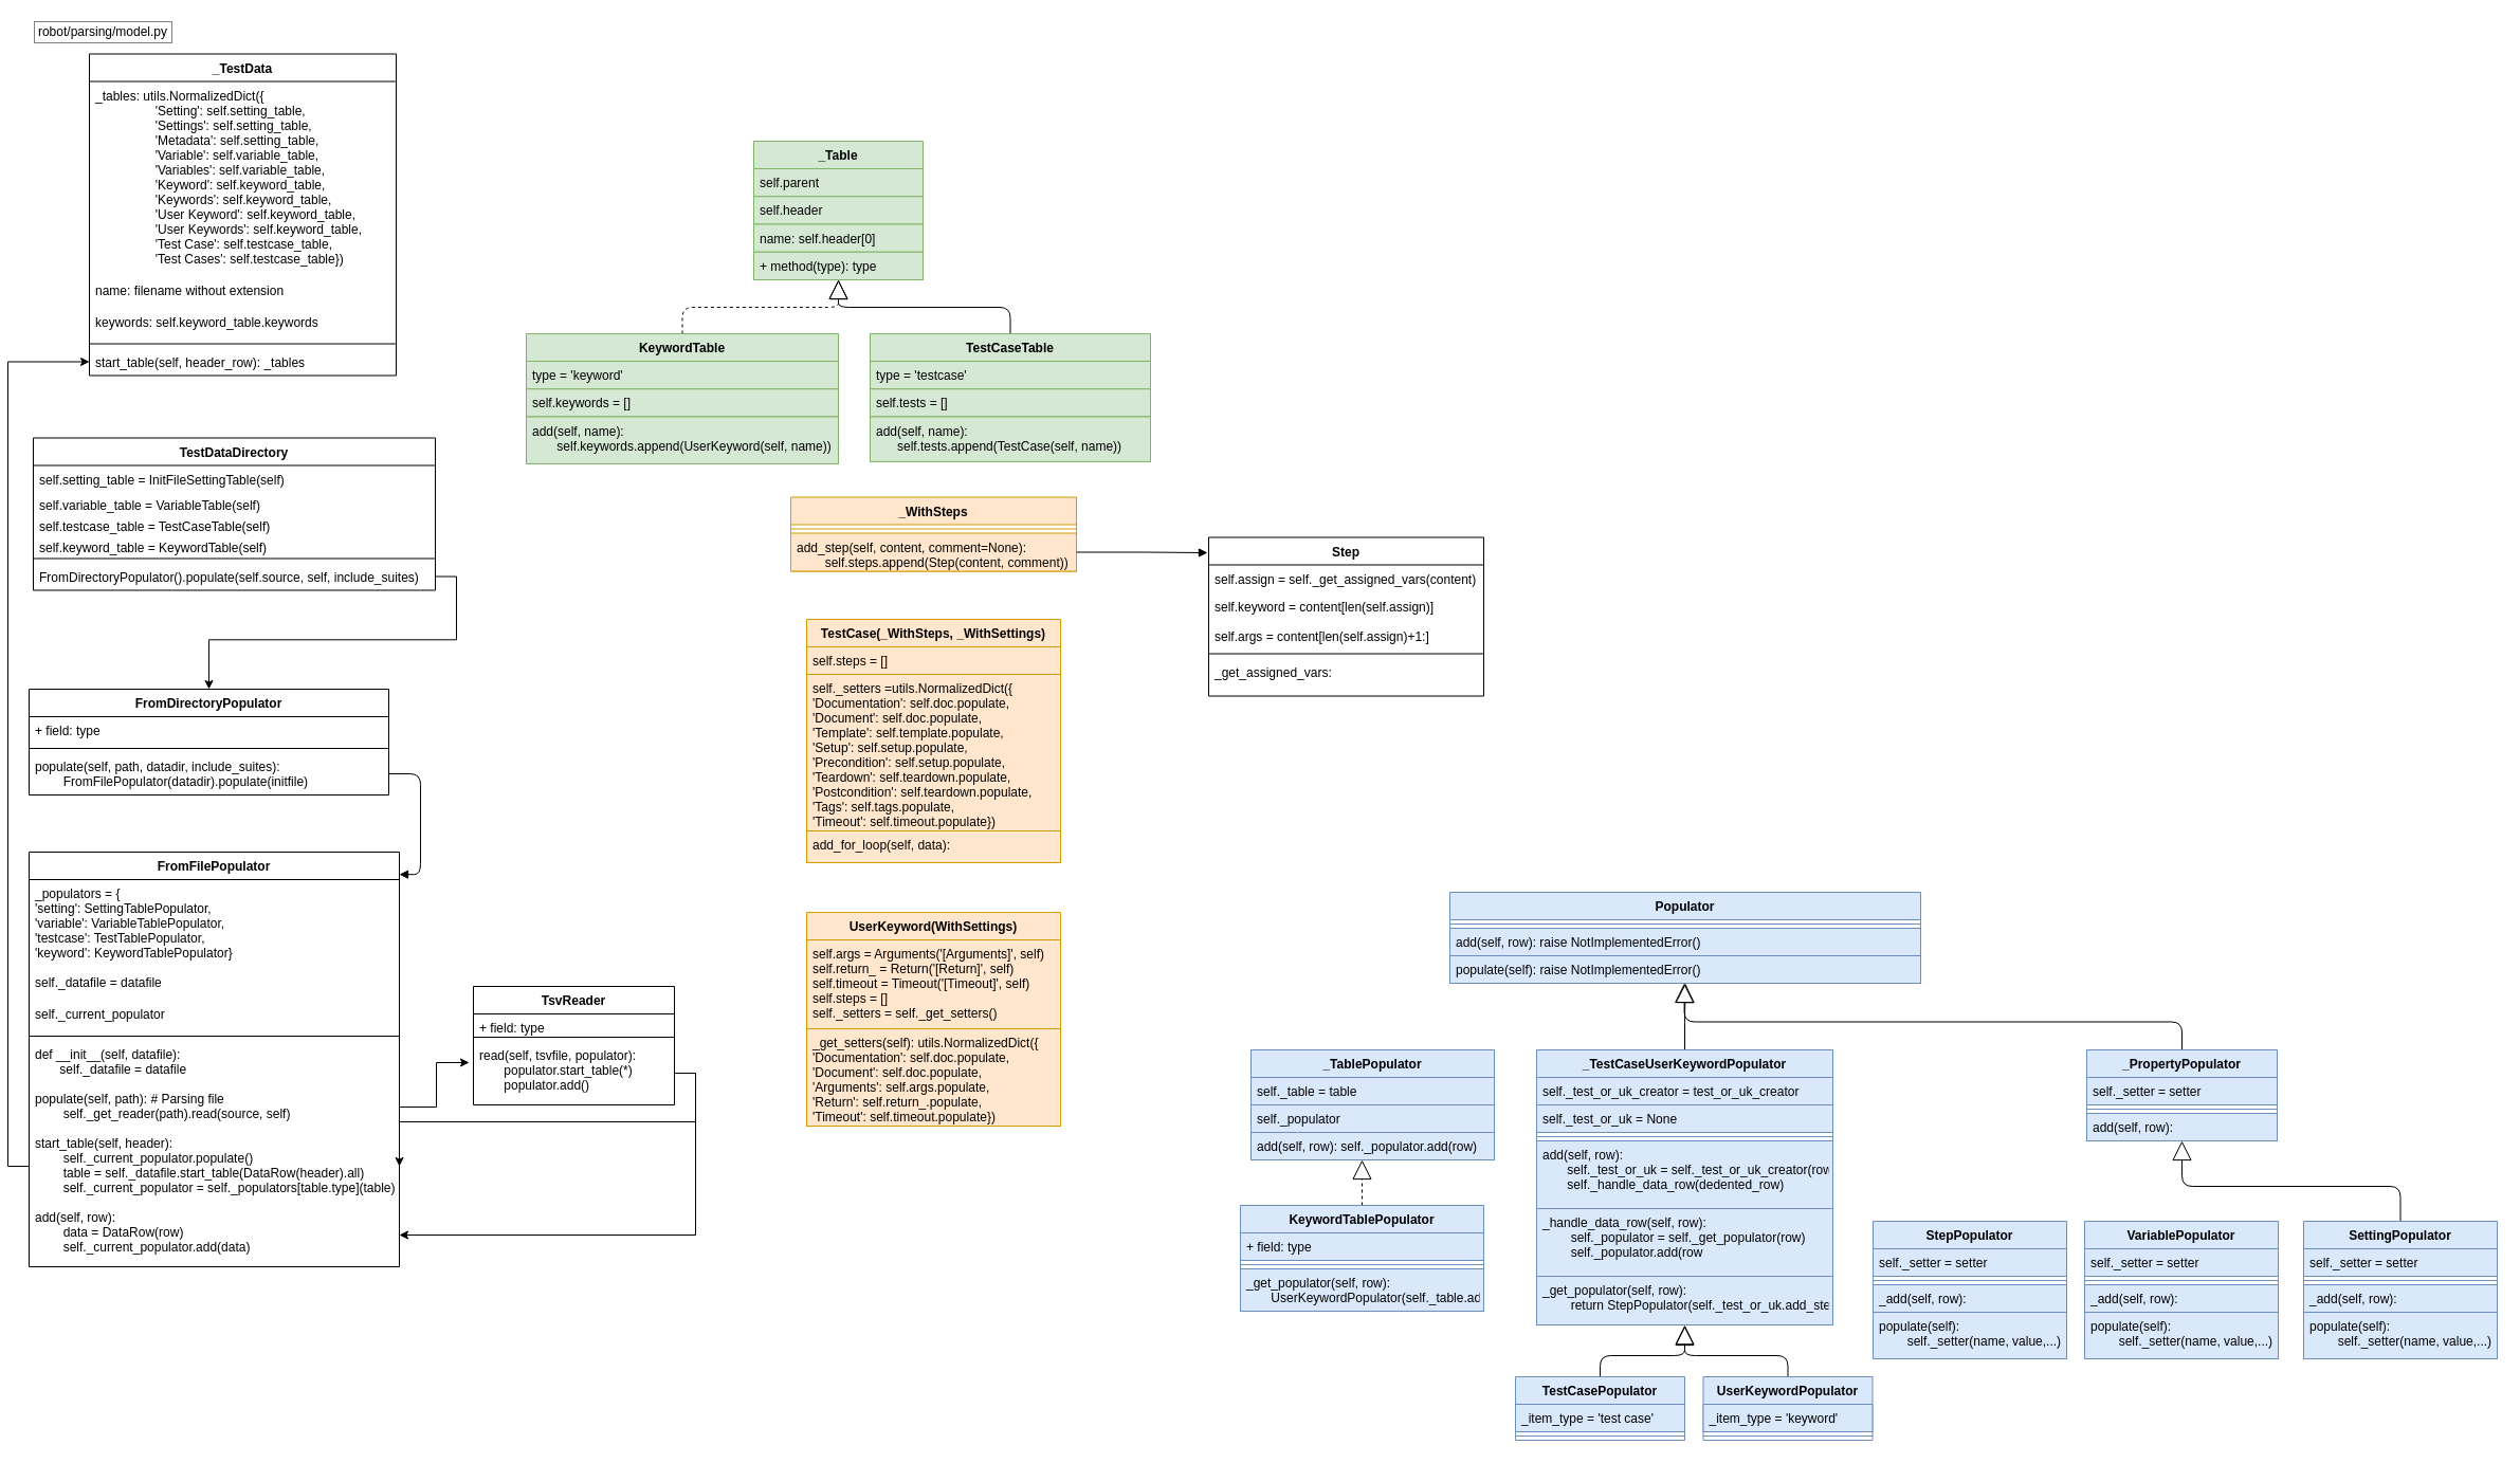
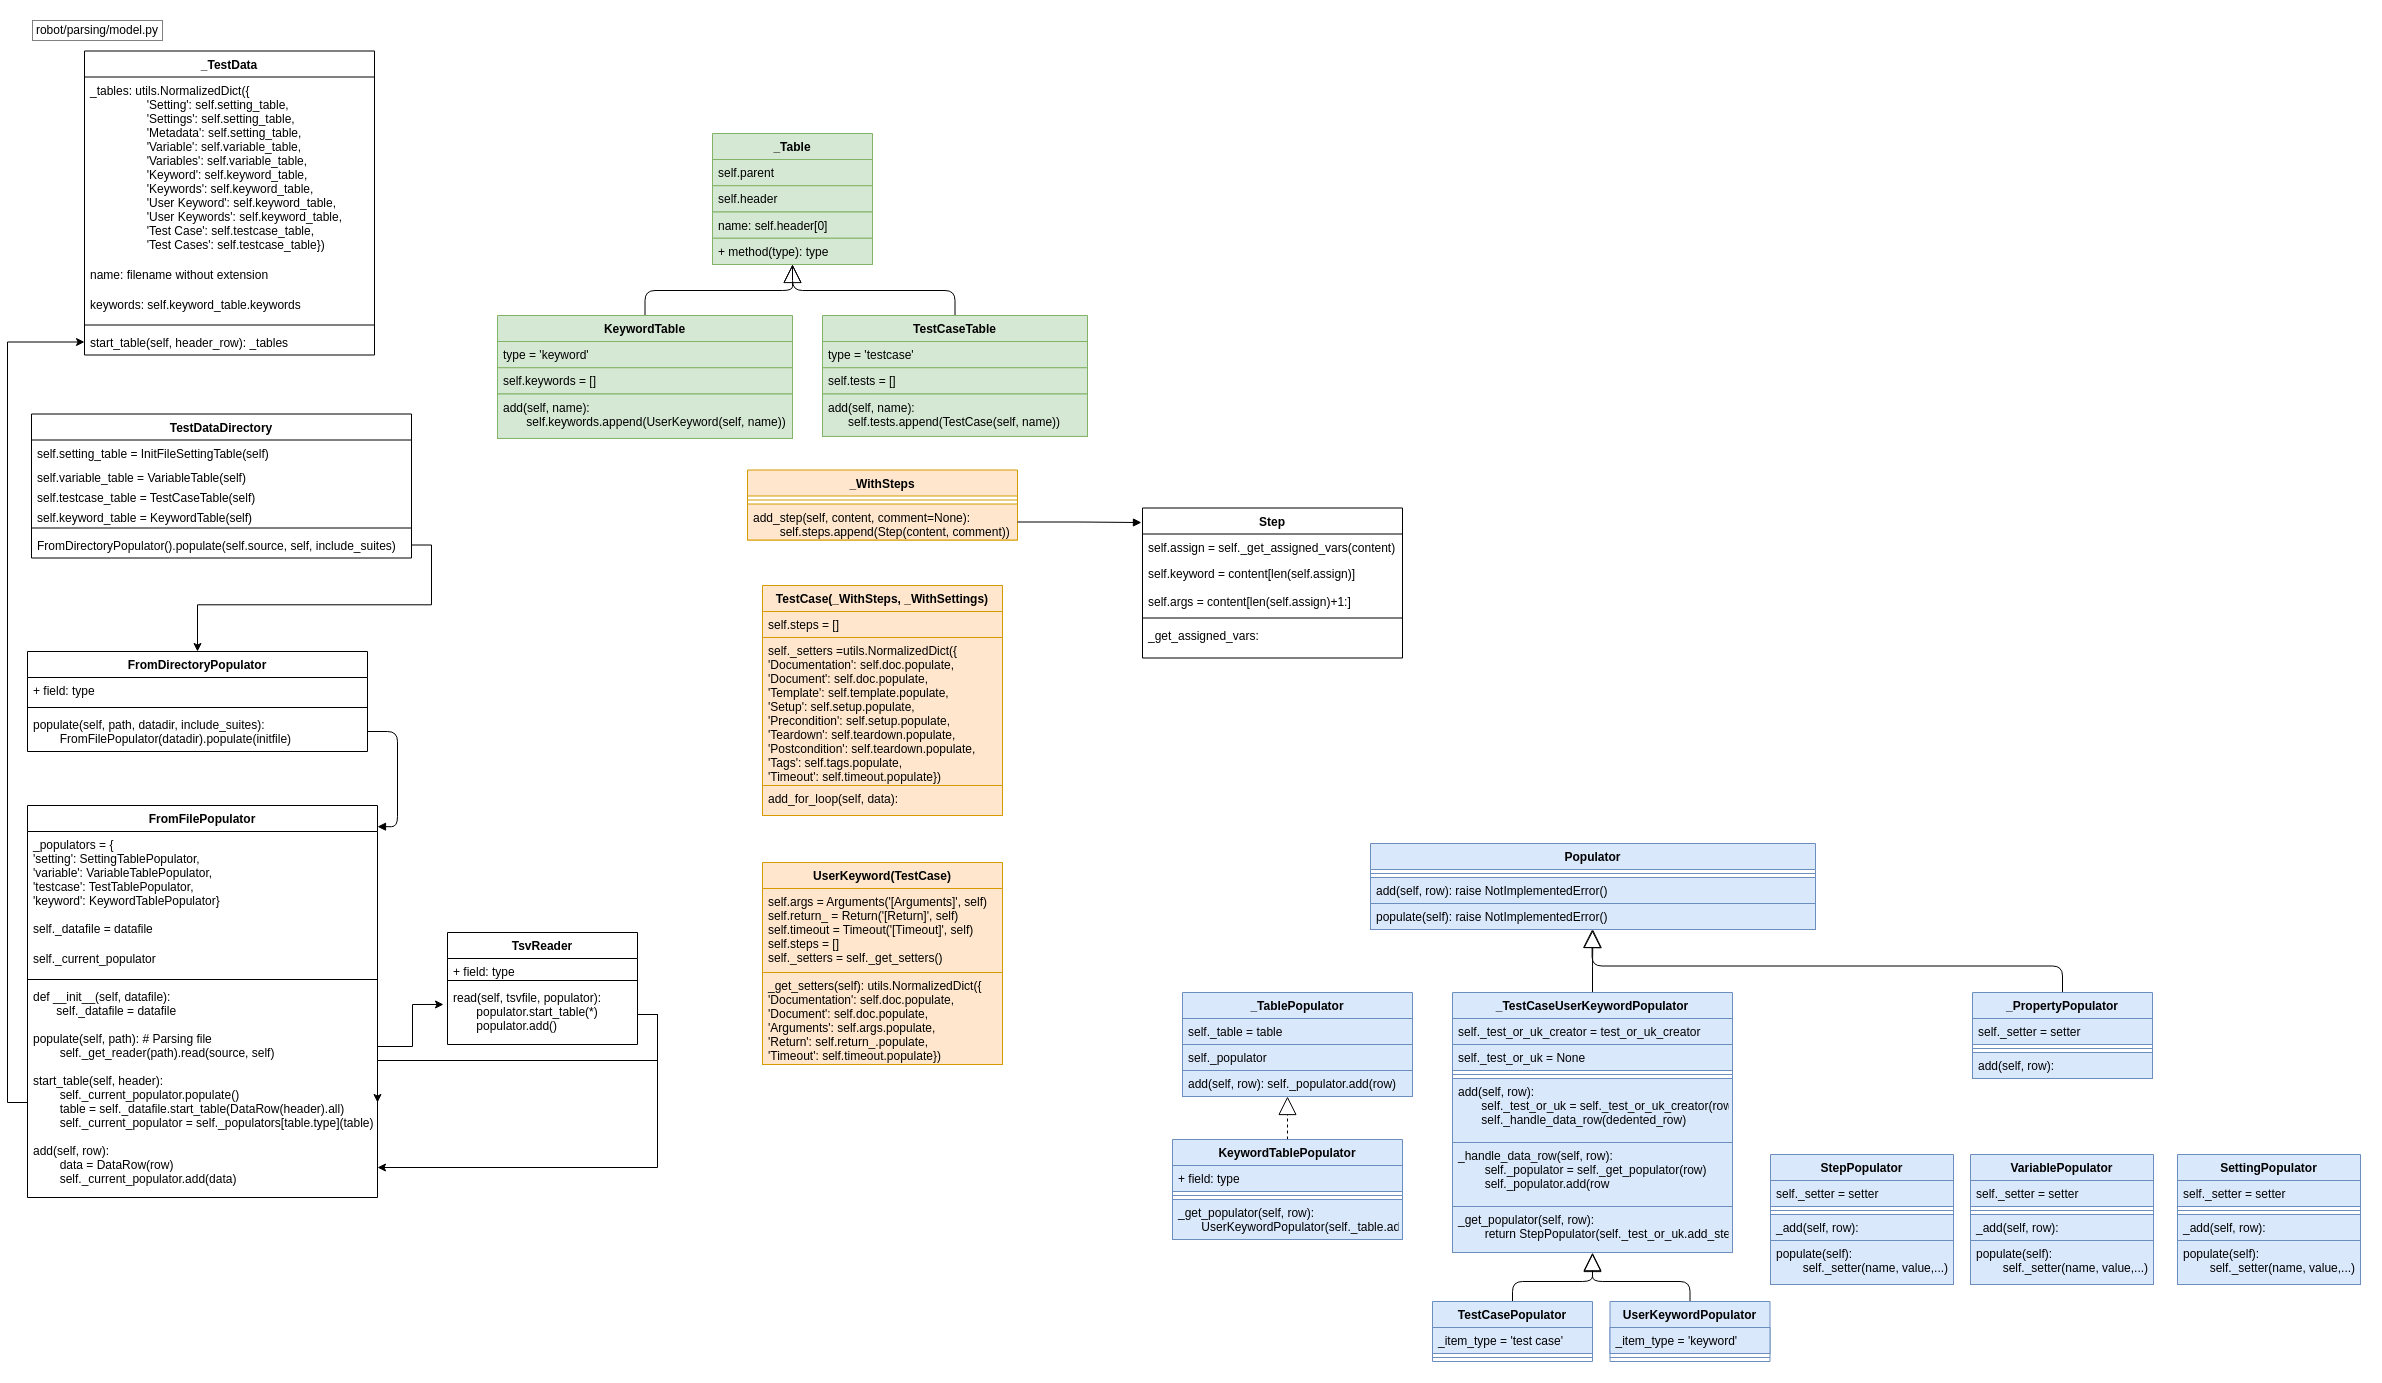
- <mxCell id="79" style="edgeStyle=elbowEdgeStyle;orthogonalLoop=1;jettySize=auto;elbow=vertical;html=1;exitX=0.5;exitY=0;exitDx=0;exitDy=0;entryX=0.5;entryY=1;entryDx=0;entryDy=0;endArrow=block;endFill=0;endSize=16;fontColor=#EA6B66;" parent="1" source="80" target="74" edge="1"><mxGeometry relative="1" as="geometry" /></mxCell>
+ <mxCell id="79" style="edgeStyle=elbowEdgeStyle;orthogonalLoop=1;jettySize=auto;elbow=vertical;html=1;exitX=0.5;exitY=0;exitDx=0;exitDy=0;entryX=0.5;entryY=1;entryDx=0;entryDy=0;endArrow=open;endFill=0;endSize=16;fontColor=#EA6B66;" parent="1" source="80" target="74" edge="1"><mxGeometry relative="1" as="geometry" /></mxCell>
- <mxCell id="69" style="edgeStyle=elbowEdgeStyle;orthogonalLoop=1;jettySize=auto;html=1;exitX=0.5;exitY=0;exitDx=0;exitDy=0;entryX=0.5;entryY=1;entryDx=0;entryDy=0;endArrow=block;endFill=0;endSize=16;fontColor=#EA6B66;elbow=vertical;dashed=1;" parent="1" source="70" target="74" edge="1"><mxGeometry relative="1" as="geometry" /></mxCell>
+ <mxCell id="69" style="edgeStyle=elbowEdgeStyle;orthogonalLoop=1;jettySize=auto;html=1;exitX=0.5;exitY=0;exitDx=0;exitDy=0;entryX=0.5;entryY=1;entryDx=0;entryDy=0;endArrow=block;endFill=0;endSize=16;fontColor=#EA6B66;elbow=vertical;" parent="1" source="70" target="74" edge="1"><mxGeometry relative="1" as="geometry" /></mxCell>
- <mxCell id="2" value="UserKeyword(WithSettings)" style="swimlane;fontStyle=1;align=center;verticalAlign=top;childLayout=stackLayout;horizontal=1;startSize=26;horizontalStack=0;resizeParent=1;resizeParentMax=0;resizeLast=0;collapsible=1;marginBottom=0;fillColor=#ffe6cc;strokeColor=#d79b00;" parent="1" vertex="1"><mxGeometry x="755" y="862" width="240" height="202" as="geometry" /></mxCell>
+ <mxCell id="2" value="UserKeyword(TestCase)" style="swimlane;fontStyle=1;align=center;verticalAlign=top;childLayout=stackLayout;horizontal=1;startSize=26;horizontalStack=0;resizeParent=1;resizeParentMax=0;resizeLast=0;collapsible=1;marginBottom=0;fillColor=#ffe6cc;strokeColor=#d79b00;" parent="1" vertex="1"><mxGeometry x="755" y="862" width="240" height="202" as="geometry" /></mxCell>
- <mxCell id="113" style="edgeStyle=orthogonalEdgeStyle;orthogonalLoop=1;jettySize=auto;html=1;exitX=0.5;exitY=0;exitDx=0;exitDy=0;endArrow=block;endFill=0;endSize=16;fontColor=#000000;" parent="1" source="114" target="99" edge="1"><mxGeometry relative="1" as="geometry" /></mxCell>
